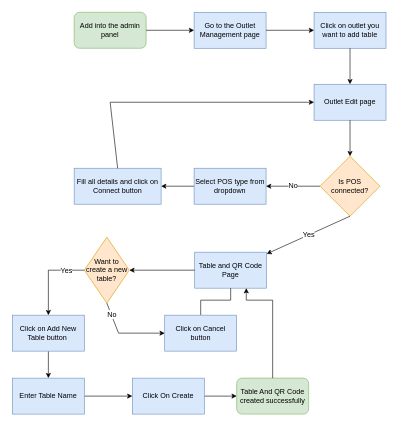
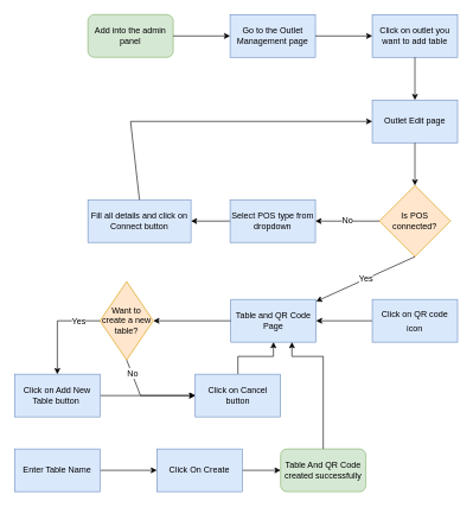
+ <mxCell id="19" value="" style="edgeStyle=orthogonalEdgeStyle;rounded=0;orthogonalLoop=1;jettySize=auto;html=1;fontSize=12;" parent="1" source="20" target="17" edge="1"><mxGeometry relative="1" as="geometry" /></mxCell>
+ <mxCell id="20" value="&lt;div style=&quot;&quot;&gt;&lt;font style=&quot;font-size: 12px;&quot;&gt;Click on QR code icon&lt;/font&gt;&lt;/div&gt;" style="rounded=0;whiteSpace=wrap;html=1;fontSize=16;fillColor=#dae8fc;strokeColor=#6c8ebf;align=center;" parent="1" vertex="1"><mxGeometry x="523" y="420" width="120" height="60" as="geometry" /></mxCell>
- <mxCell id="22" style="edgeStyle=orthogonalEdgeStyle;rounded=0;orthogonalLoop=1;jettySize=auto;html=1;entryX=0.5;entryY=1;entryDx=0;entryDy=0;fontSize=12;endArrow=none;" parent="1" source="23" target="17" edge="1"><mxGeometry relative="1" as="geometry"><Array as="points"><mxPoint x="334" y="500" /><mxPoint x="384" y="500" /></Array></mxGeometry></mxCell>
+ <mxCell id="22" style="edgeStyle=orthogonalEdgeStyle;rounded=0;orthogonalLoop=1;jettySize=auto;html=1;entryX=0.5;entryY=1;entryDx=0;entryDy=0;fontSize=12;" parent="1" source="23" target="17" edge="1"><mxGeometry relative="1" as="geometry"><Array as="points"><mxPoint x="334" y="500" /><mxPoint x="384" y="500" /></Array></mxGeometry></mxCell>
- <mxCell id="27" value="" style="edgeStyle=orthogonalEdgeStyle;rounded=0;orthogonalLoop=1;jettySize=auto;html=1;fontSize=12;" parent="1" source="28" target="32" edge="1"><mxGeometry relative="1" as="geometry" /></mxCell>
+ <mxCell id="27" value="" style="edgeStyle=orthogonalEdgeStyle;rounded=0;orthogonalLoop=1;jettySize=auto;html=1;fontSize=12;" parent="1" source="28" target="23" edge="1"><mxGeometry relative="1" as="geometry" /></mxCell>
